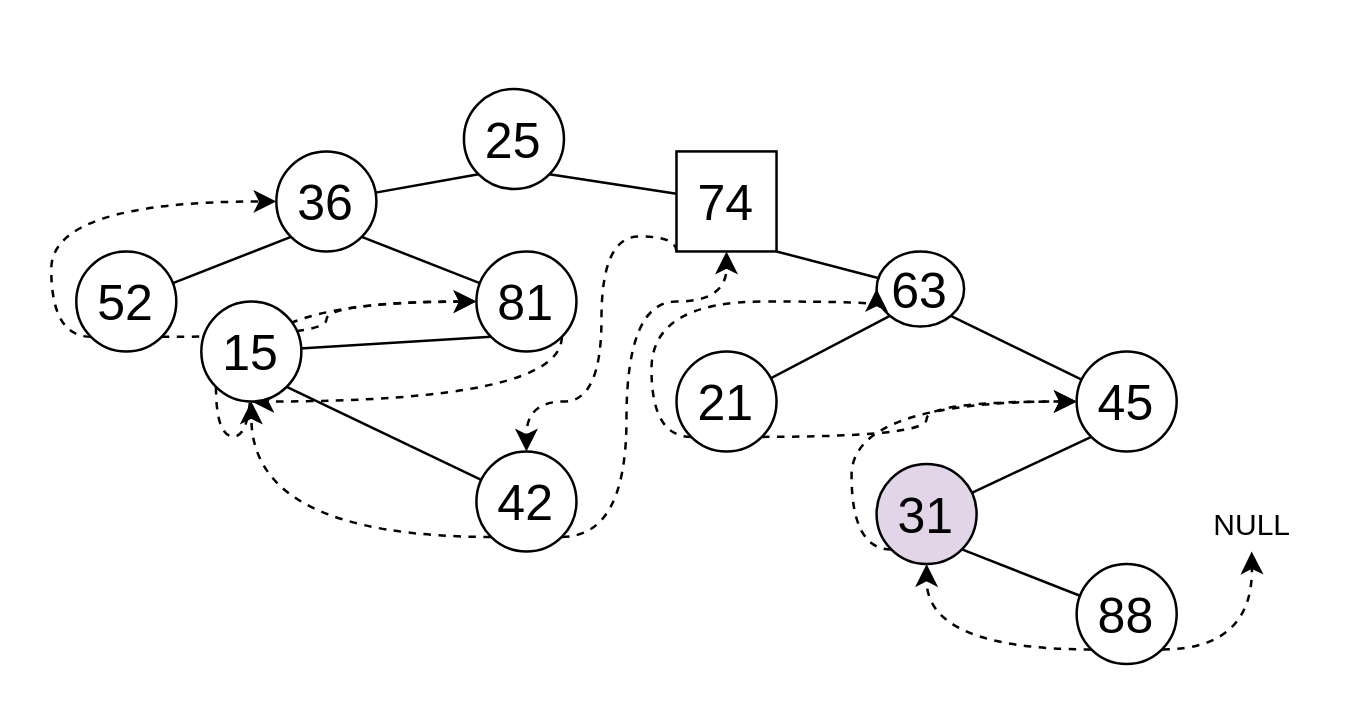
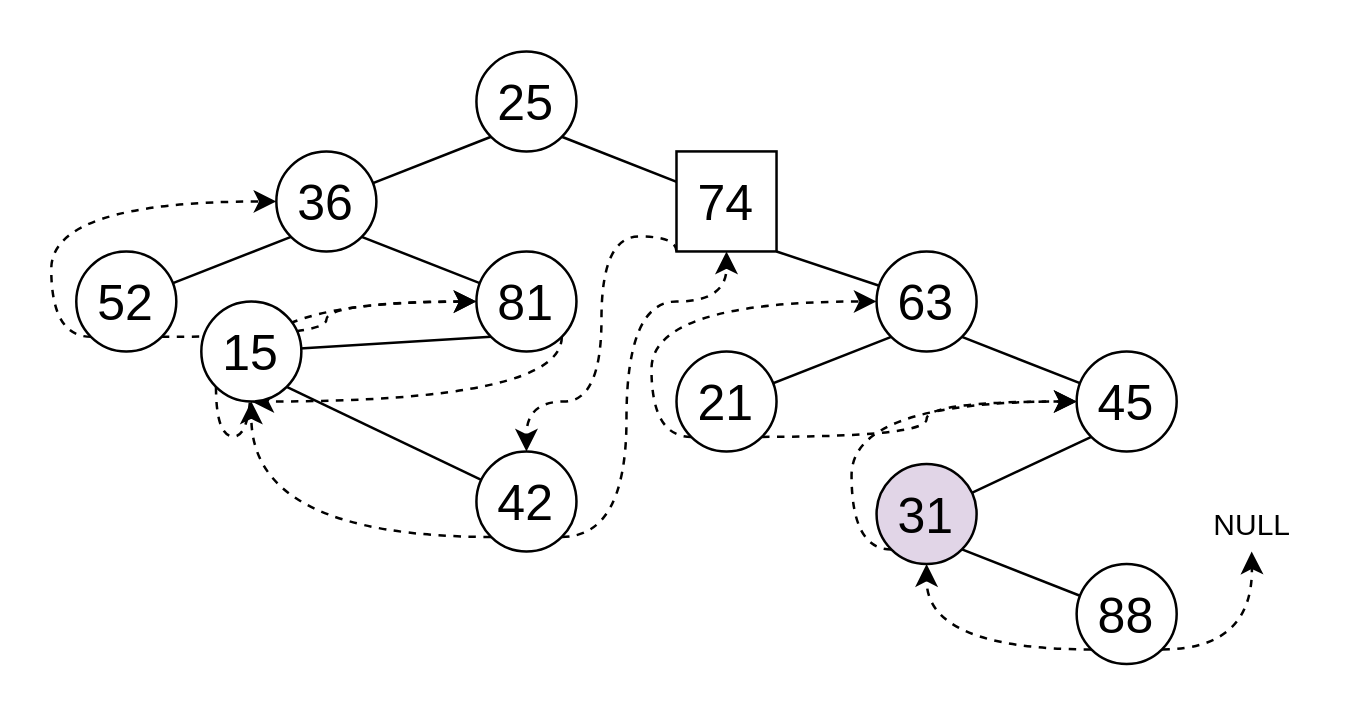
- <mxCell id="4" value="25" style="ellipse;whiteSpace=wrap;html=1;aspect=fixed;fontSize=20;" parent="1" vertex="1"><mxGeometry x="185" y="35" width="40" height="40" as="geometry" /></mxCell>
+ <mxCell id="4" value="25" style="ellipse;whiteSpace=wrap;html=1;aspect=fixed;fontSize=20;" parent="1" vertex="1"><mxGeometry x="190" y="20" width="40" height="40" as="geometry" /></mxCell>
- <mxCell id="25" value="63" style="ellipse;whiteSpace=wrap;html=1;aspect=fixed;fontSize=20;" parent="1" vertex="1"><mxGeometry x="350" y="100" width="35" height="30" as="geometry" /></mxCell>
+ <mxCell id="25" value="63" style="ellipse;whiteSpace=wrap;html=1;aspect=fixed;fontSize=20;" parent="1" vertex="1"><mxGeometry x="350" y="100" width="40" height="40" as="geometry" /></mxCell>
